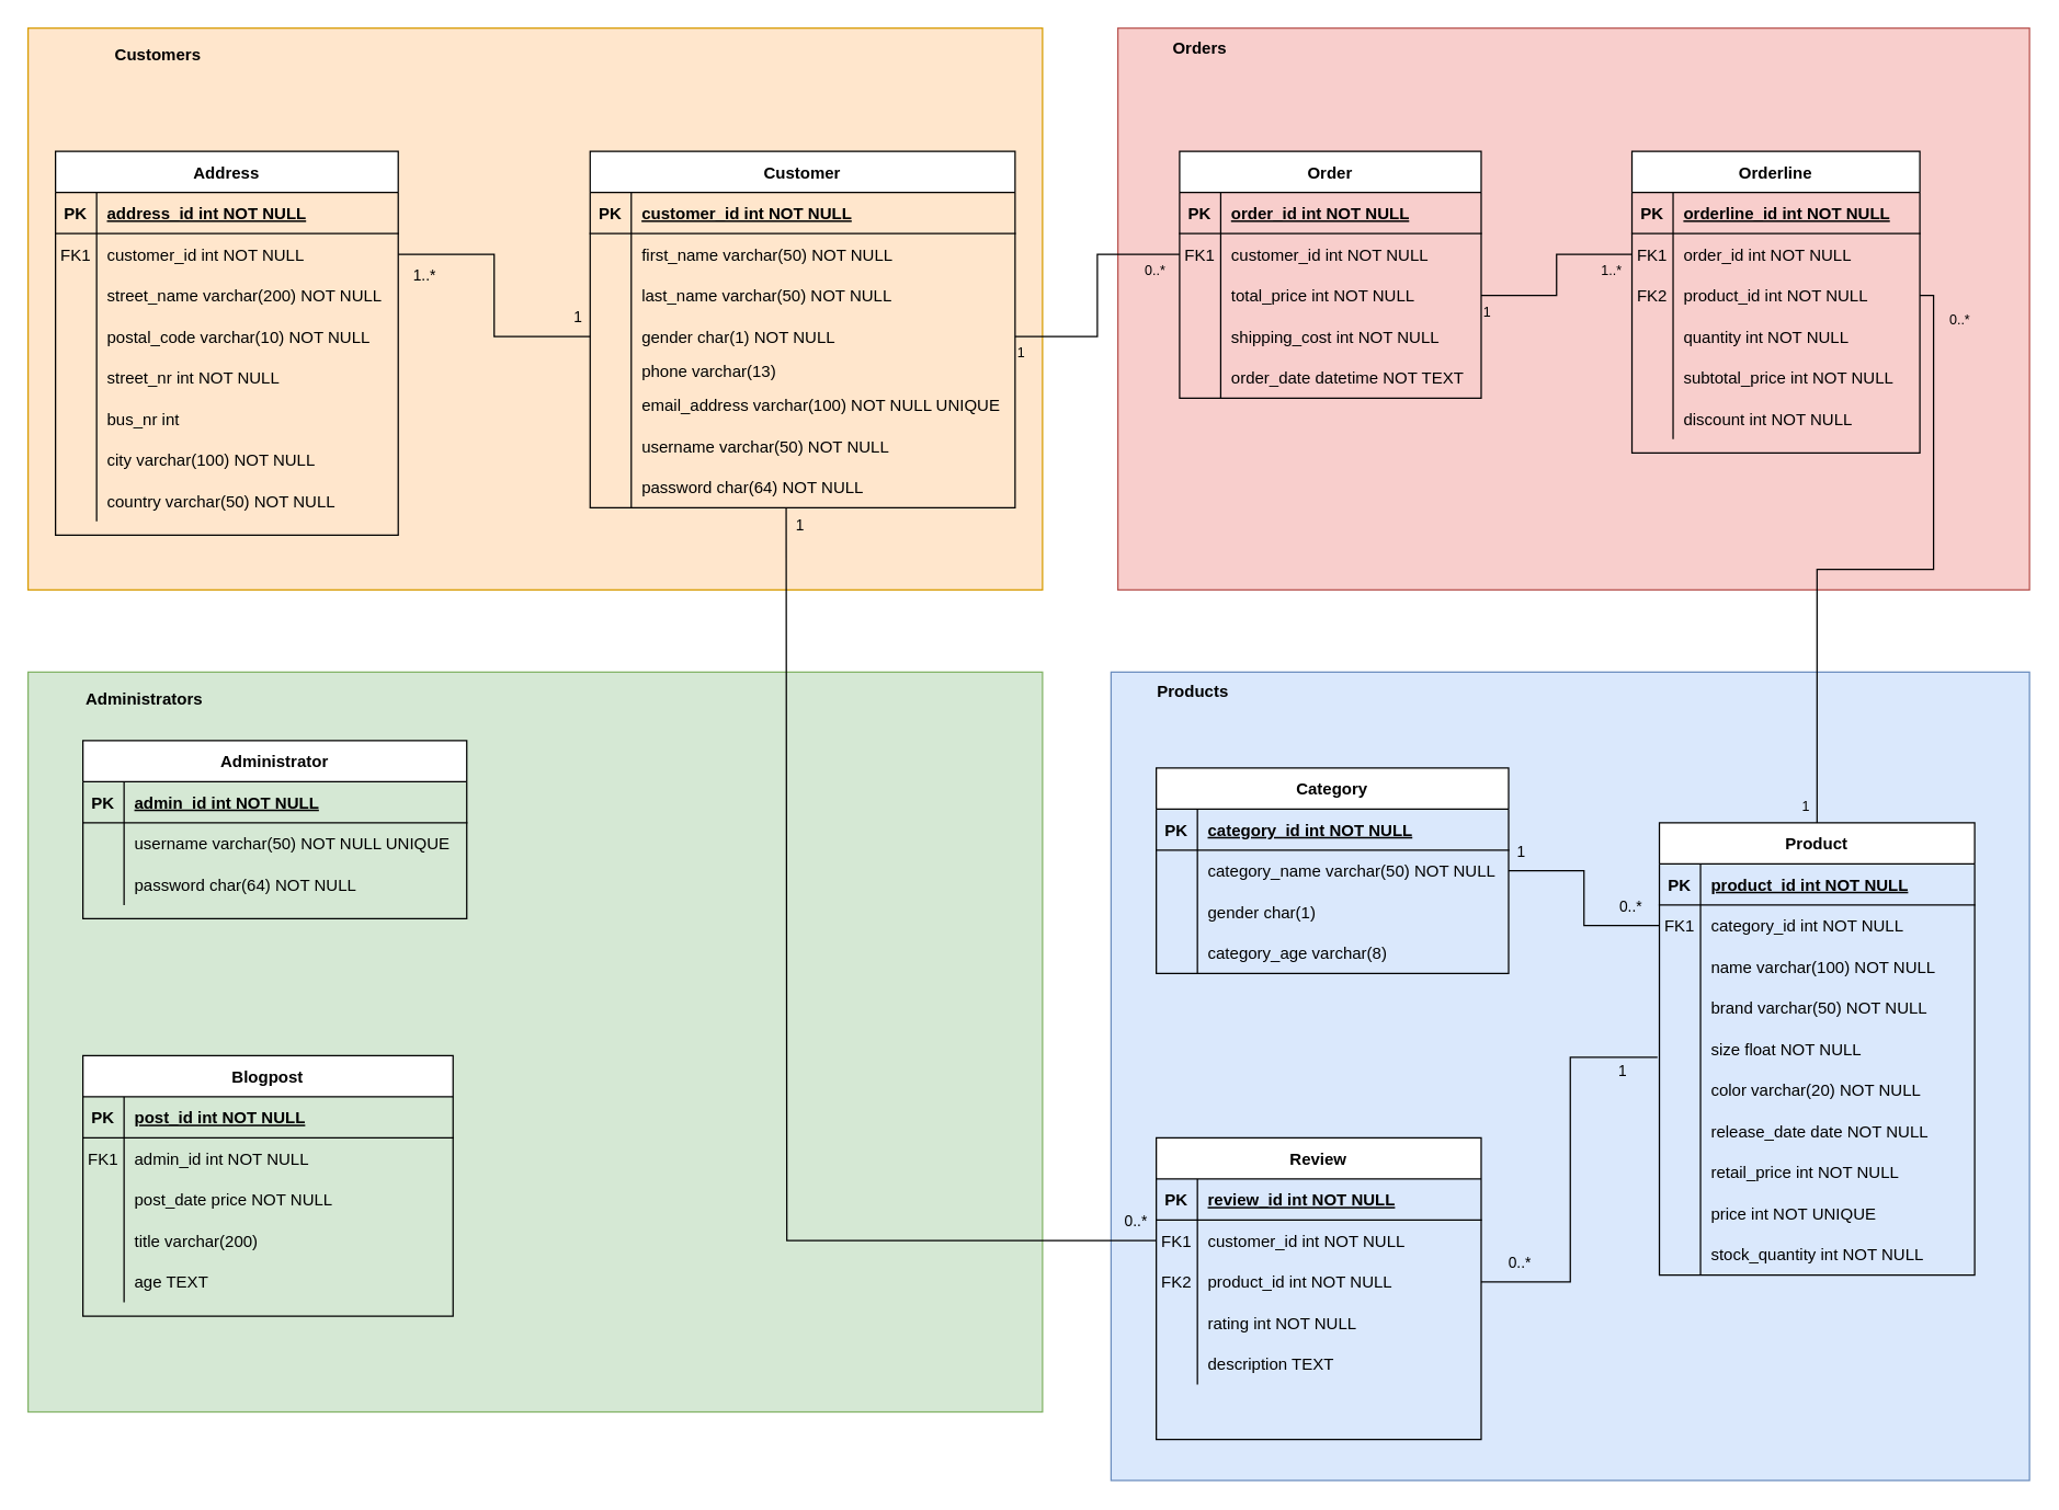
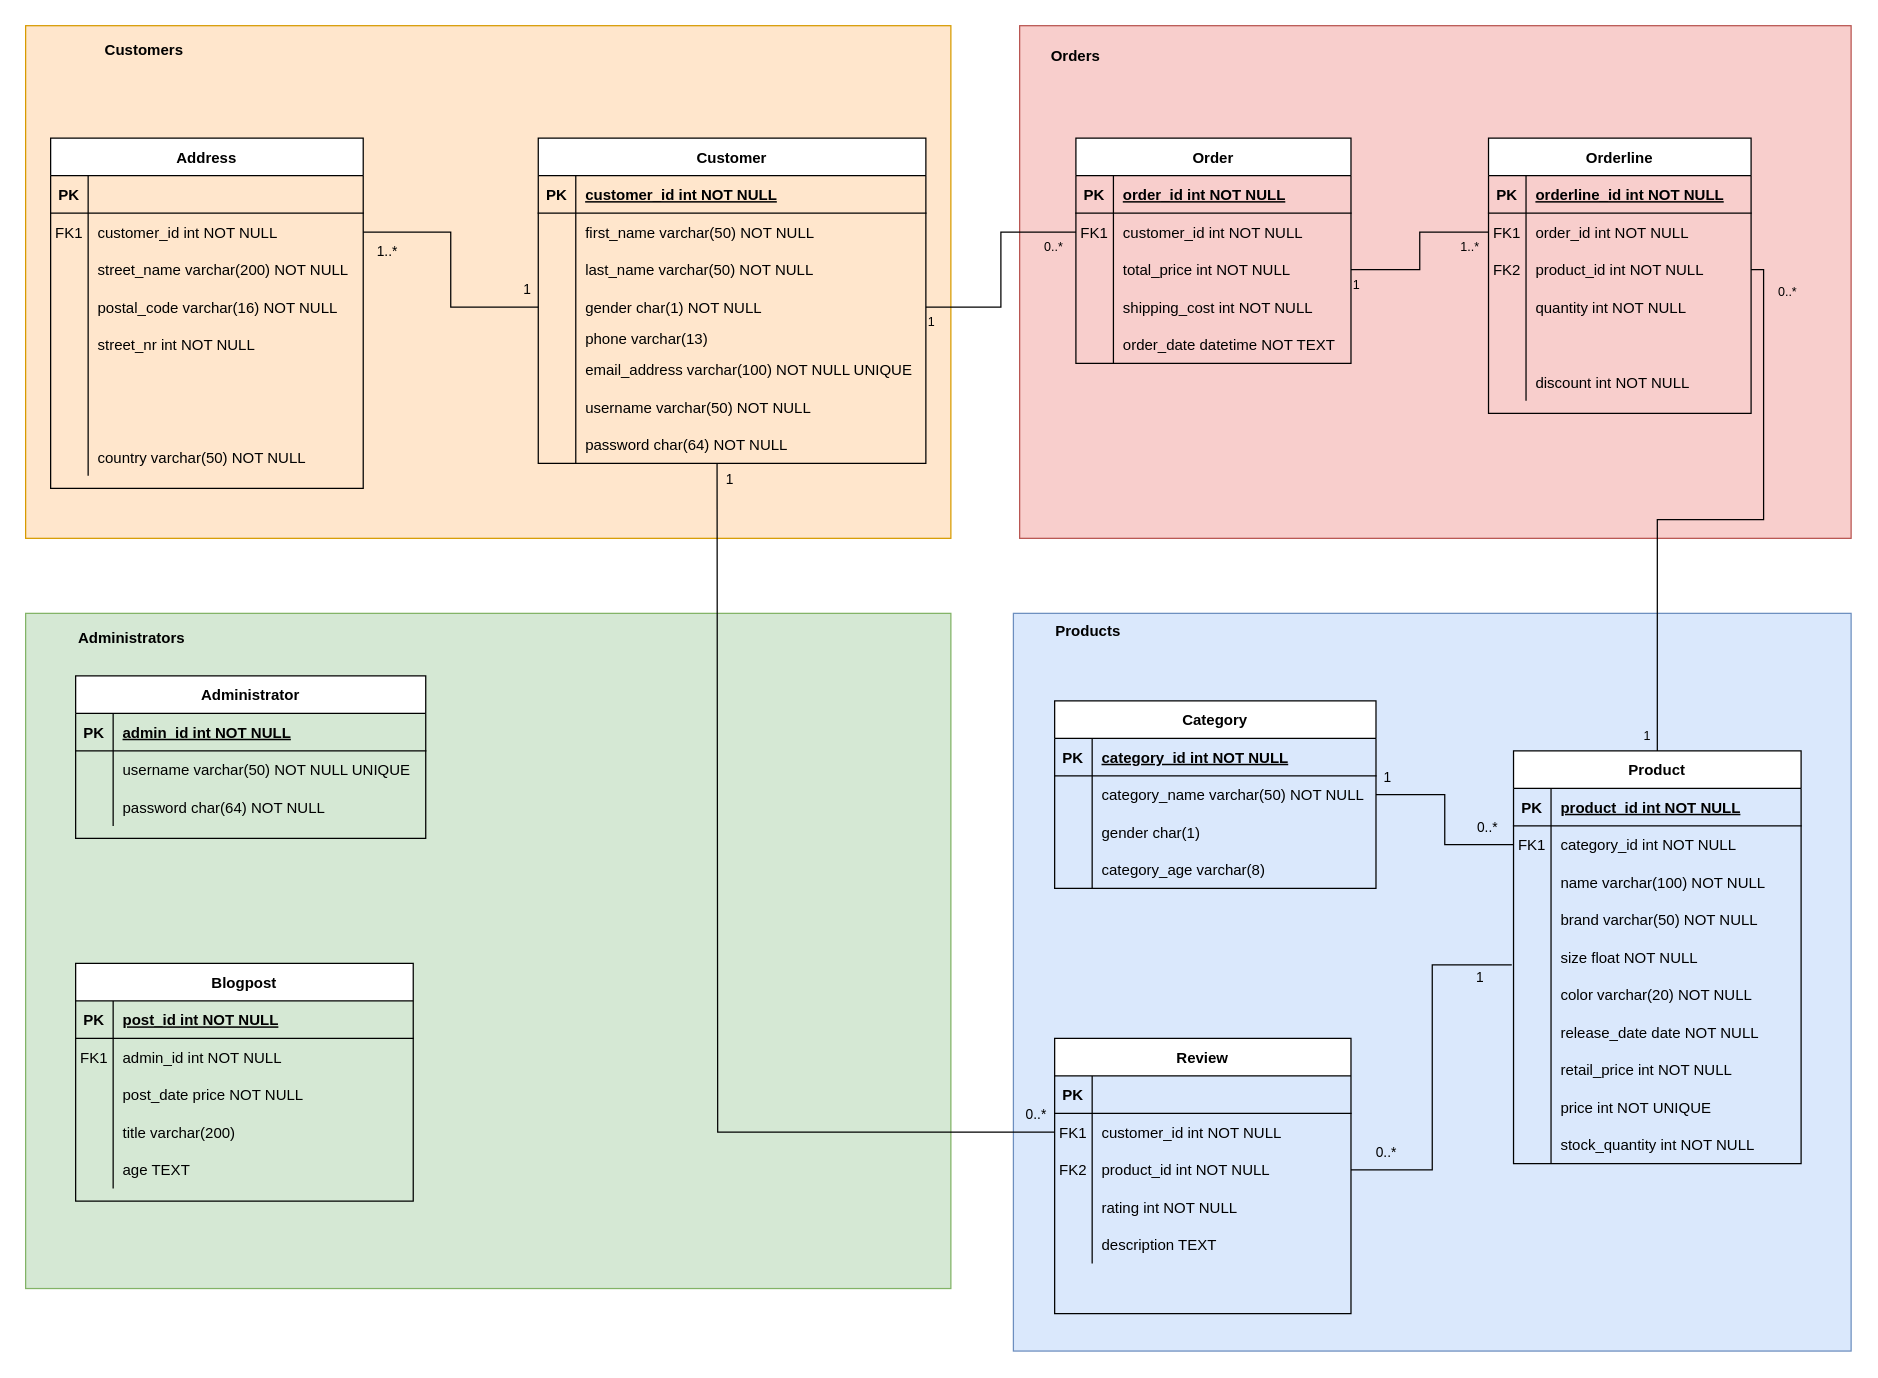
- <mxCell id="115" value="&lt;b&gt;Orders&lt;/b&gt;" style="text;html=1;strokeColor=none;fillColor=none;align=center;verticalAlign=middle;whiteSpace=wrap;rounded=0;" parent="1" vertex="1"><mxGeometry x="855" y="25" width="40" height="20" as="geometry" /></mxCell>
+ <mxCell id="115" value="&lt;b&gt;Orders&lt;/b&gt;" style="text;html=1;strokeColor=none;fillColor=none;align=center;verticalAlign=middle;whiteSpace=wrap;rounded=0;" parent="1" vertex="1"><mxGeometry x="840" y="35" width="40" height="20" as="geometry" /></mxCell>
- <mxCell id="89" value="address_id int NOT NULL" style="shape=partialRectangle;connectable=0;fillColor=none;top=0;left=0;bottom=0;right=0;align=left;spacingLeft=6;fontStyle=5;overflow=hidden;" parent="87" vertex="1"><mxGeometry x="30" width="220" height="30" as="geometry" /></mxCell>
- <mxCell id="98" value="postal_code varchar(10) NOT NULL" style="shape=partialRectangle;connectable=0;fillColor=none;top=0;left=0;bottom=0;right=0;align=left;spacingLeft=6;overflow=hidden;" parent="96" vertex="1"><mxGeometry x="30" width="220" height="30" as="geometry" /></mxCell>
+ <mxCell id="98" value="postal_code varchar(16) NOT NULL" style="shape=partialRectangle;connectable=0;fillColor=none;top=0;left=0;bottom=0;right=0;align=left;spacingLeft=6;overflow=hidden;" parent="96" vertex="1"><mxGeometry x="30" width="220" height="30" as="geometry" /></mxCell>
- <mxCell id="57" value="subtotal_price int NOT NULL" style="shape=partialRectangle;connectable=0;fillColor=none;top=0;left=0;bottom=0;right=0;align=left;spacingLeft=6;overflow=hidden;" parent="55" vertex="1"><mxGeometry x="30" width="180" height="30" as="geometry" /></mxCell>
- <mxCell id="104" value="bus_nr int" style="shape=partialRectangle;connectable=0;fillColor=none;top=0;left=0;bottom=0;right=0;align=left;spacingLeft=6;overflow=hidden;" parent="102" vertex="1"><mxGeometry x="30" width="220" height="30" as="geometry" /></mxCell>
- <mxCell id="107" value="city varchar(100) NOT NULL" style="shape=partialRectangle;connectable=0;fillColor=none;top=0;left=0;bottom=0;right=0;align=left;spacingLeft=6;overflow=hidden;" parent="105" vertex="1"><mxGeometry x="30" width="220" height="30" as="geometry" /></mxCell>
- <mxCell id="152" value="review_id int NOT NULL" style="shape=partialRectangle;connectable=0;fillColor=none;top=0;left=0;bottom=0;right=0;align=left;spacingLeft=6;fontStyle=5;overflow=hidden;" parent="150" vertex="1"><mxGeometry x="30" width="207" height="30" as="geometry" /></mxCell>
